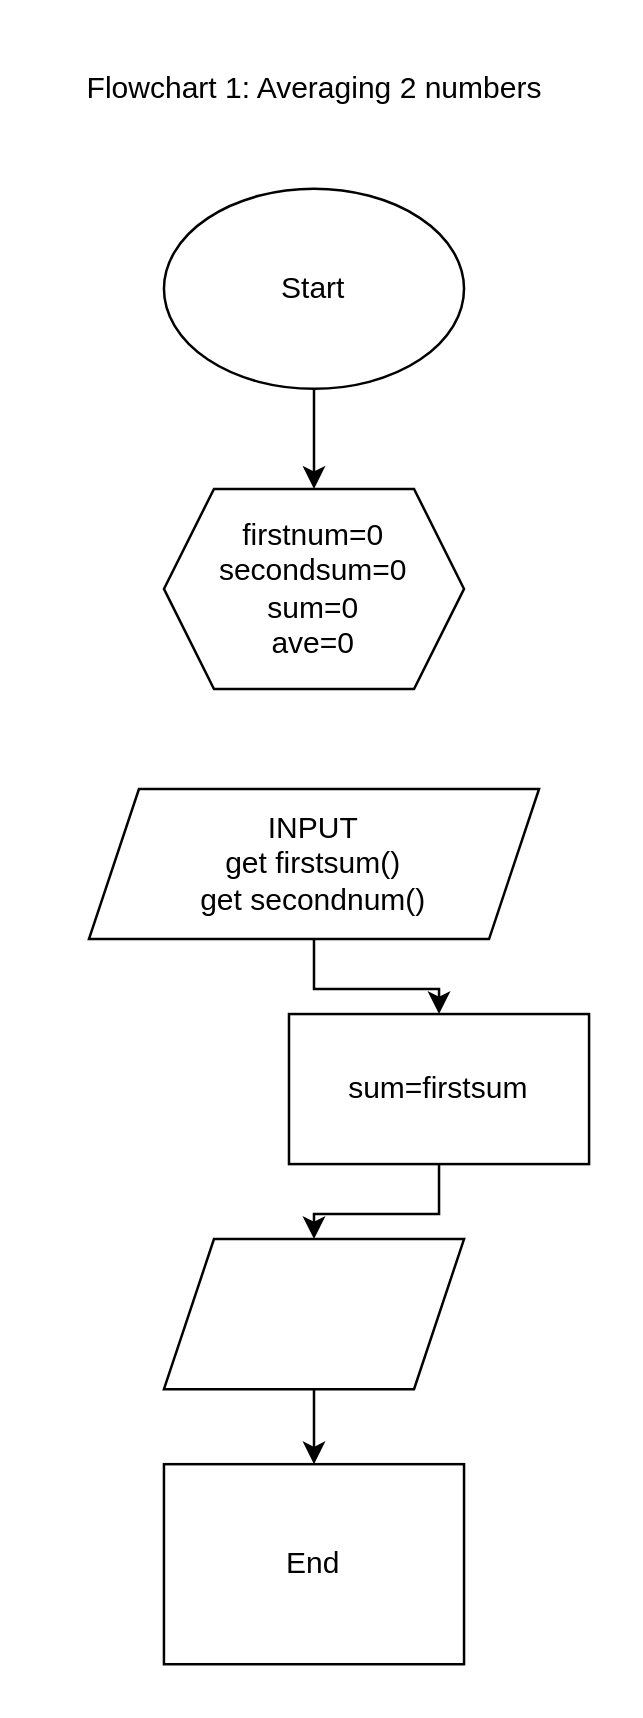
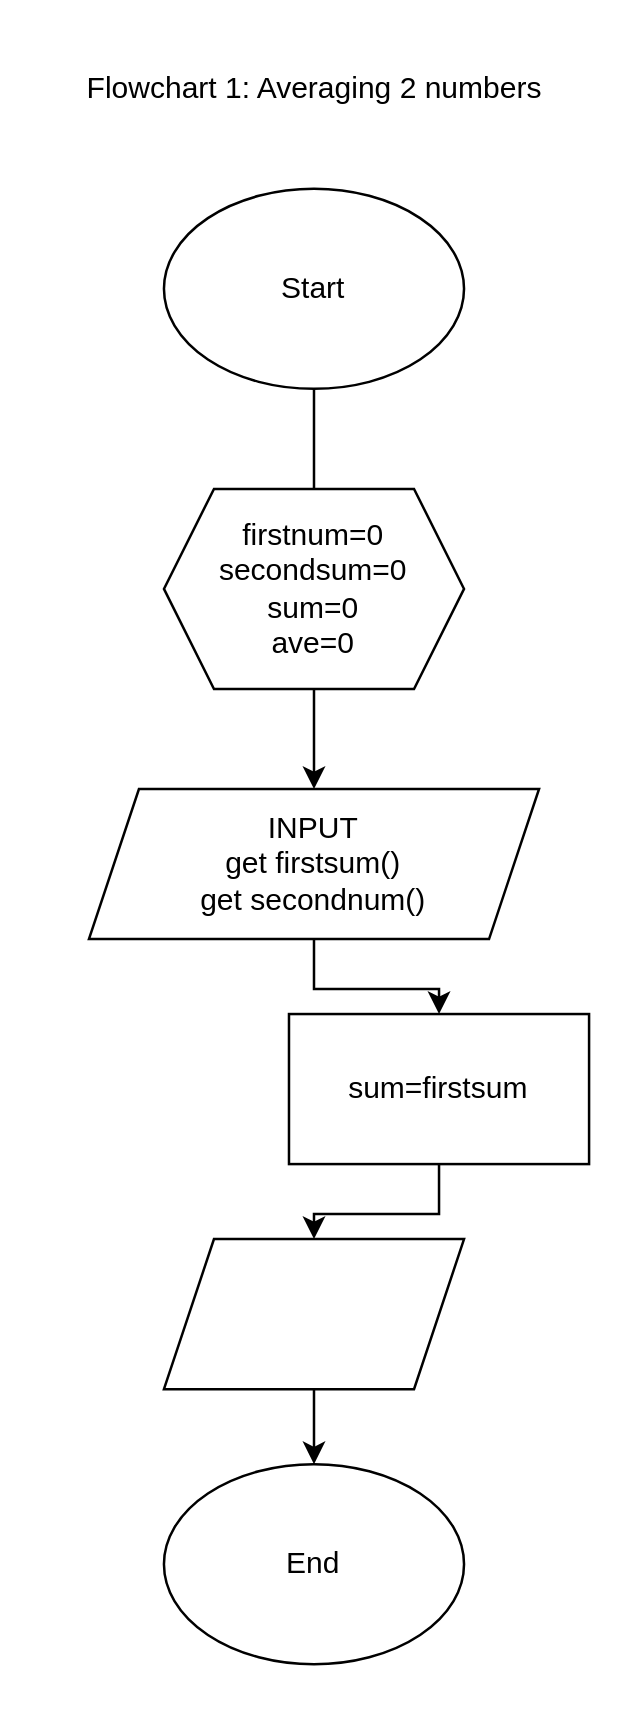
- <mxCell id="2" value="" style="edgeStyle=orthogonalEdgeStyle;rounded=0;orthogonalLoop=1;jettySize=auto;html=1;" edge="1" parent="1" source="3" target="5"><mxGeometry relative="1" as="geometry" /></mxCell>
+ <mxCell id="2" value="" style="edgeStyle=orthogonalEdgeStyle;rounded=0;orthogonalLoop=1;jettySize=auto;html=1;endArrow=none;" edge="1" parent="1" source="3" target="5"><mxGeometry relative="1" as="geometry" /></mxCell>
+ <mxCell id="4" value="" style="edgeStyle=orthogonalEdgeStyle;rounded=0;orthogonalLoop=1;jettySize=auto;html=1;" edge="1" parent="1" source="5" target="7"><mxGeometry relative="1" as="geometry" /></mxCell>
- <mxCell id="12" value="End" style="whiteSpace=wrap;html=1;rounded=0;" vertex="1" parent="1"><mxGeometry x="65" y="585" width="120" height="80" as="geometry" /></mxCell>
+ <mxCell id="12" value="End" style="ellipse;whiteSpace=wrap;html=1;" vertex="1" parent="1"><mxGeometry x="65" y="585" width="120" height="80" as="geometry" /></mxCell>
